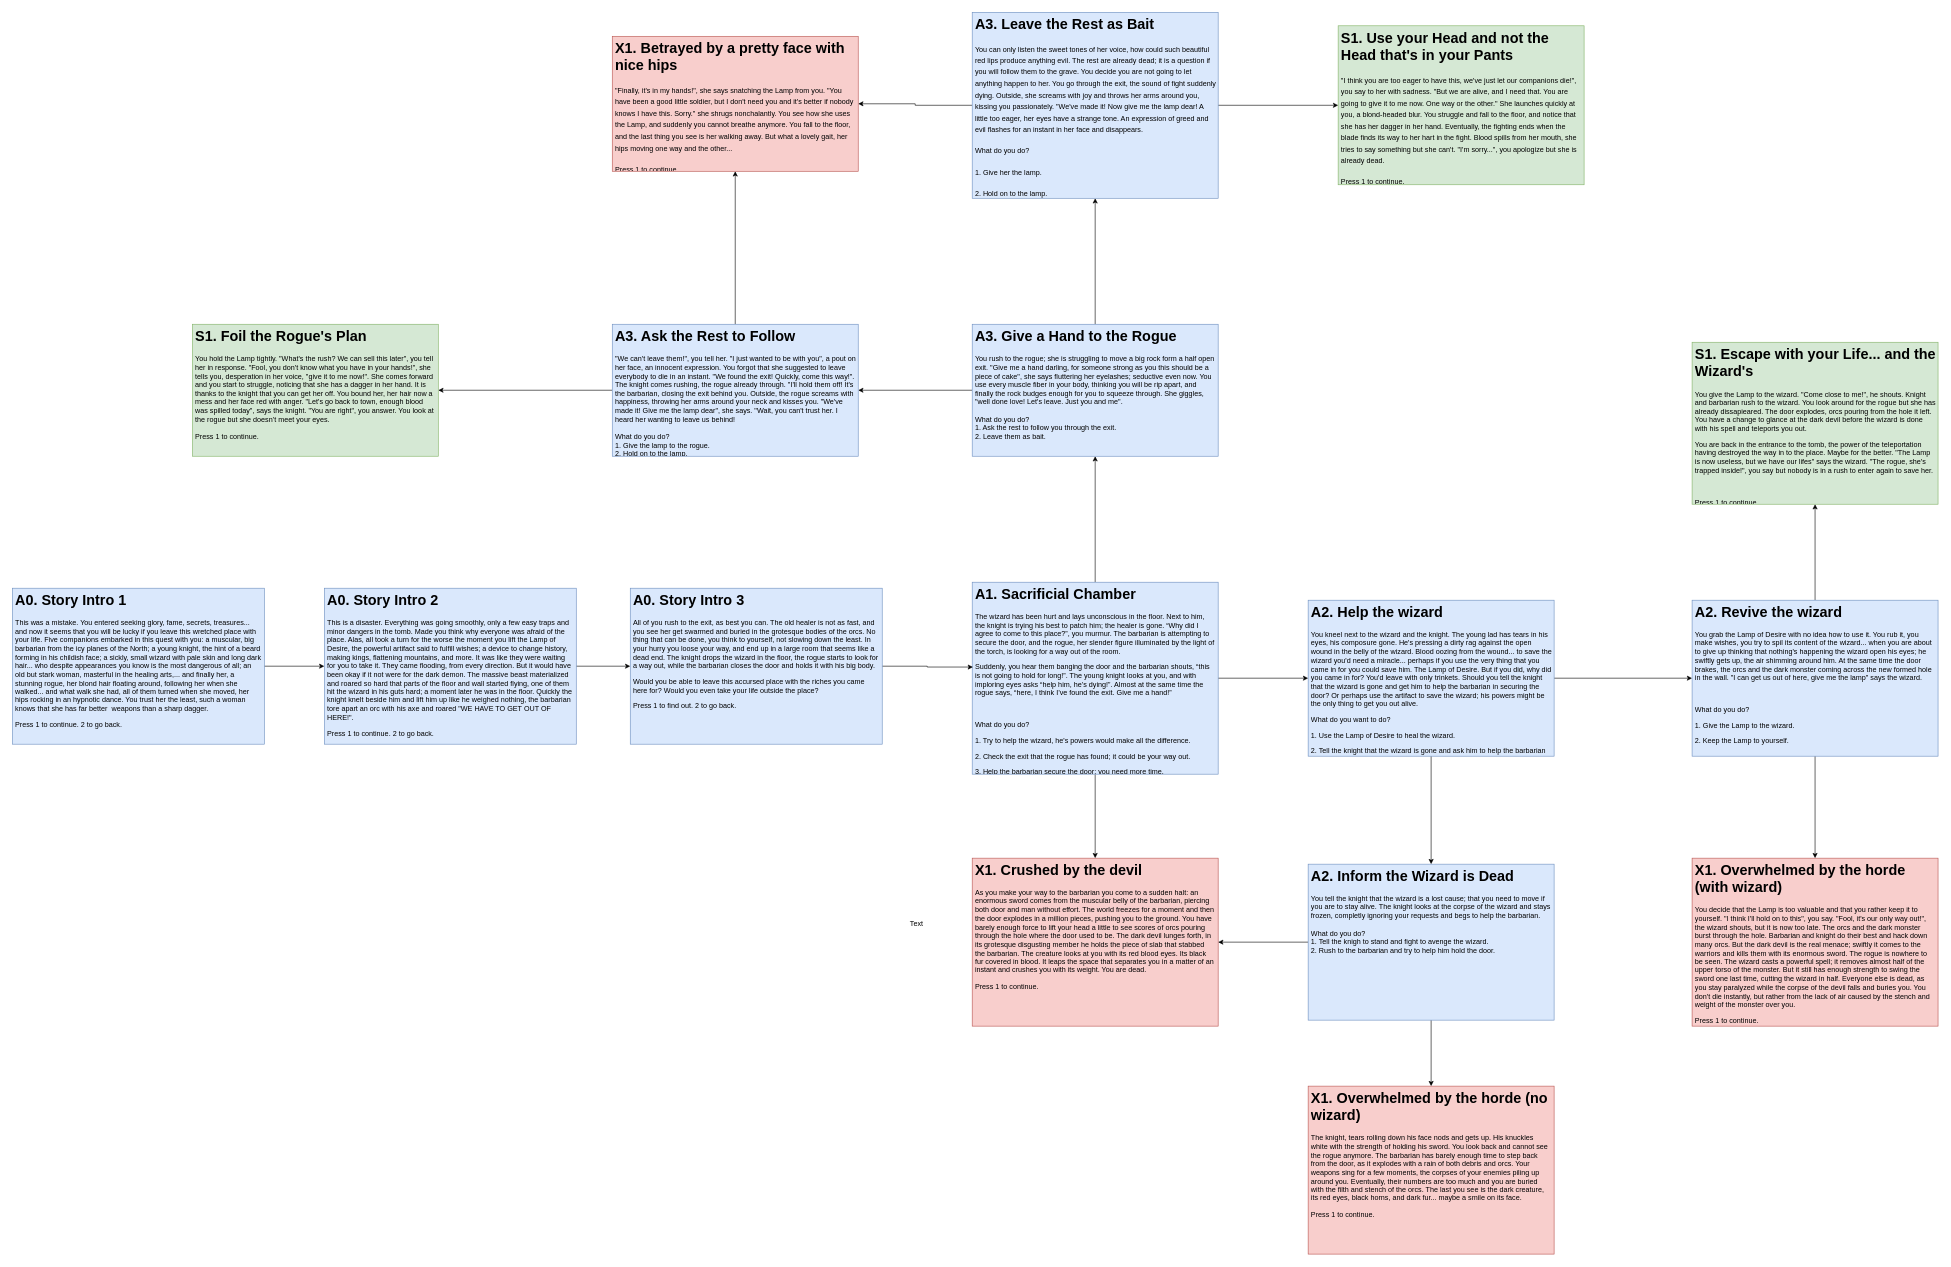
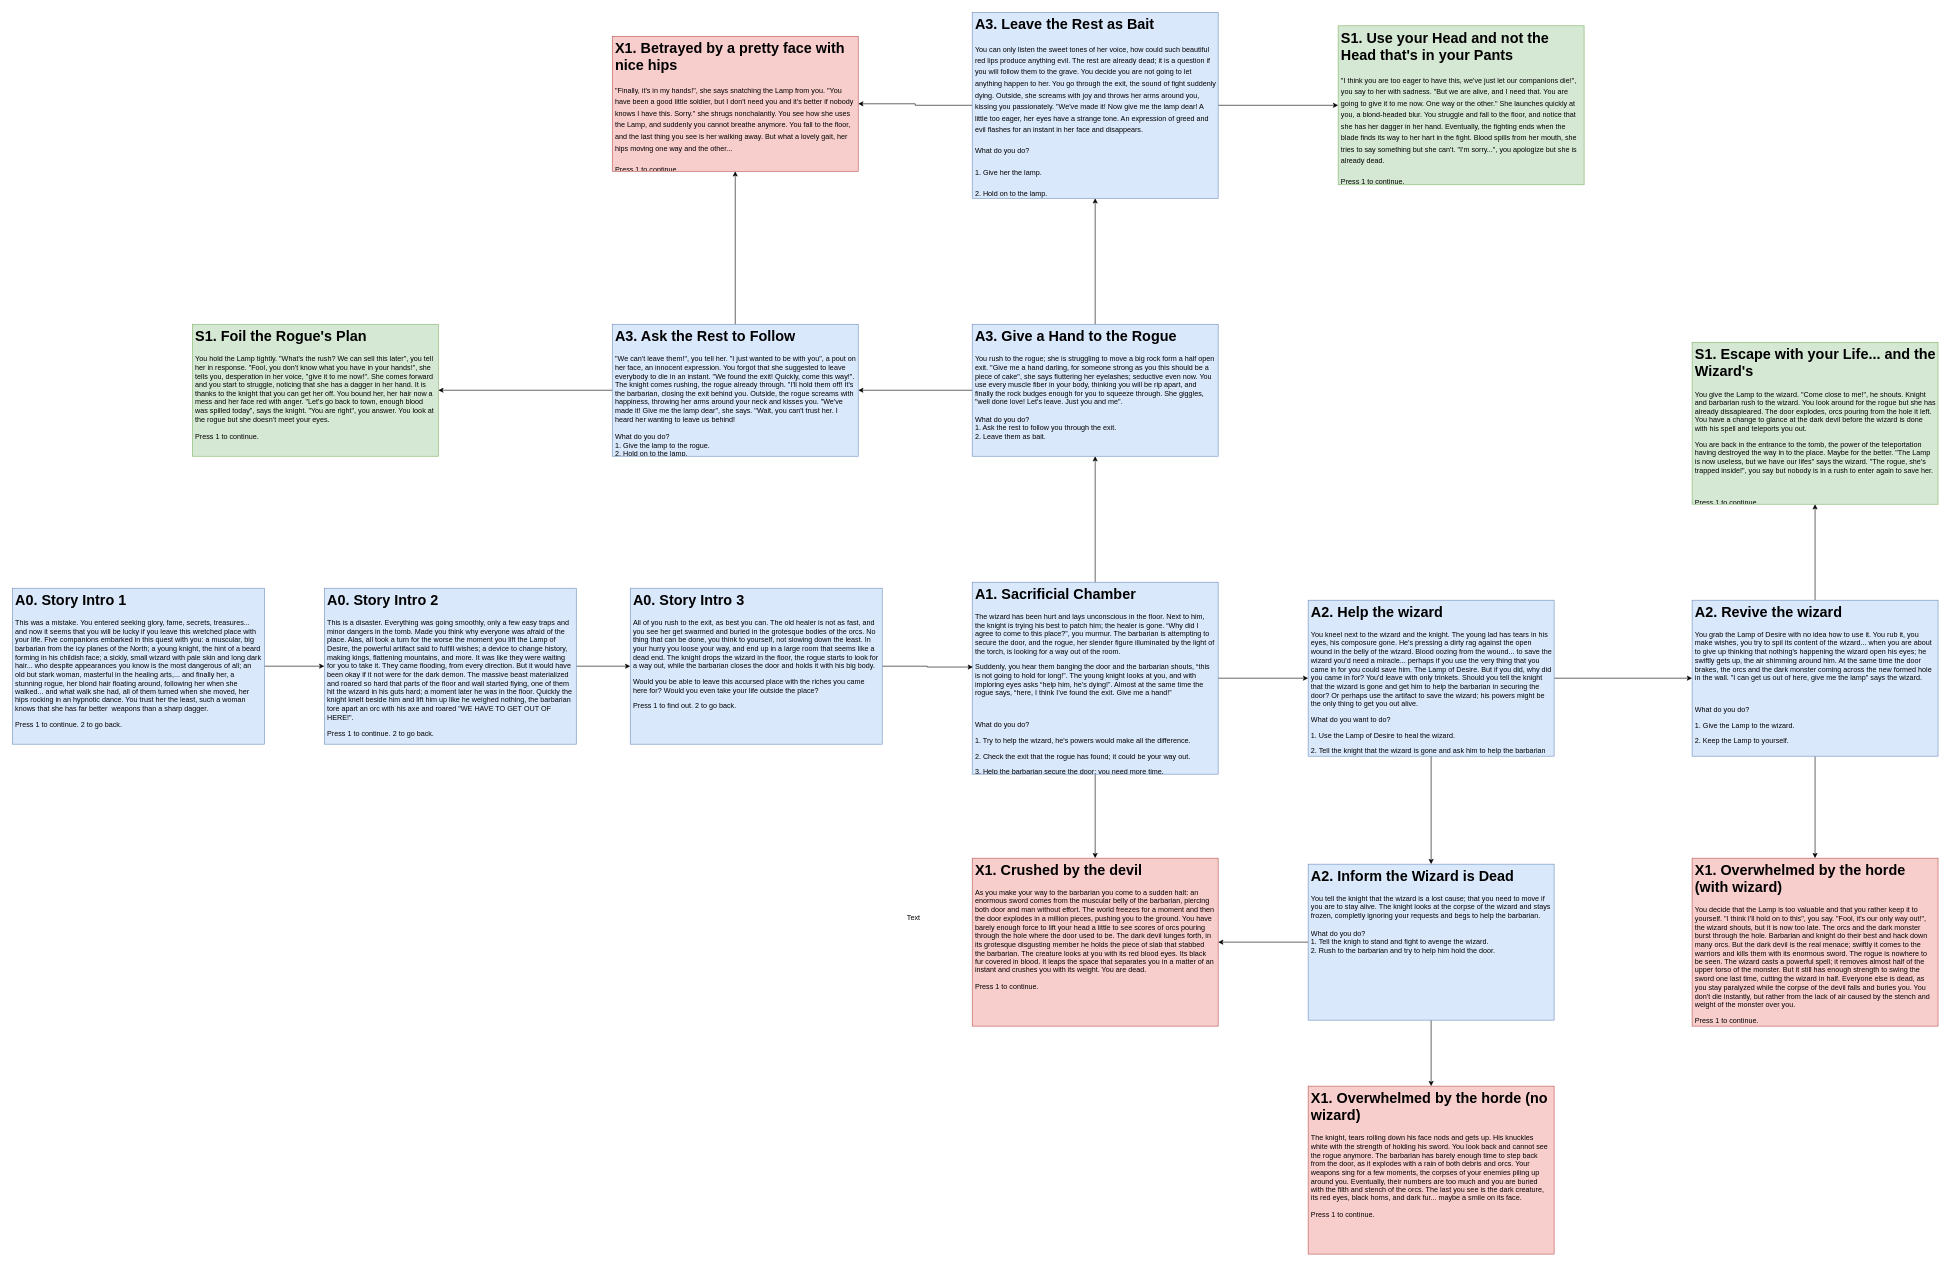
- <mxCell id="30" value="Text" style="text;html=1;align=center;verticalAlign=middle;resizable=0;points=[];autosize=1;" parent="1" vertex="1"><mxGeometry x="1507" y="1529" width="40" height="20" as="geometry" /></mxCell>
+ <mxCell id="30" value="Text" style="text;html=1;align=center;verticalAlign=middle;resizable=0;points=[];autosize=1;" parent="1" vertex="1"><mxGeometry x="1502" y="1519" width="40" height="20" as="geometry" /></mxCell>
